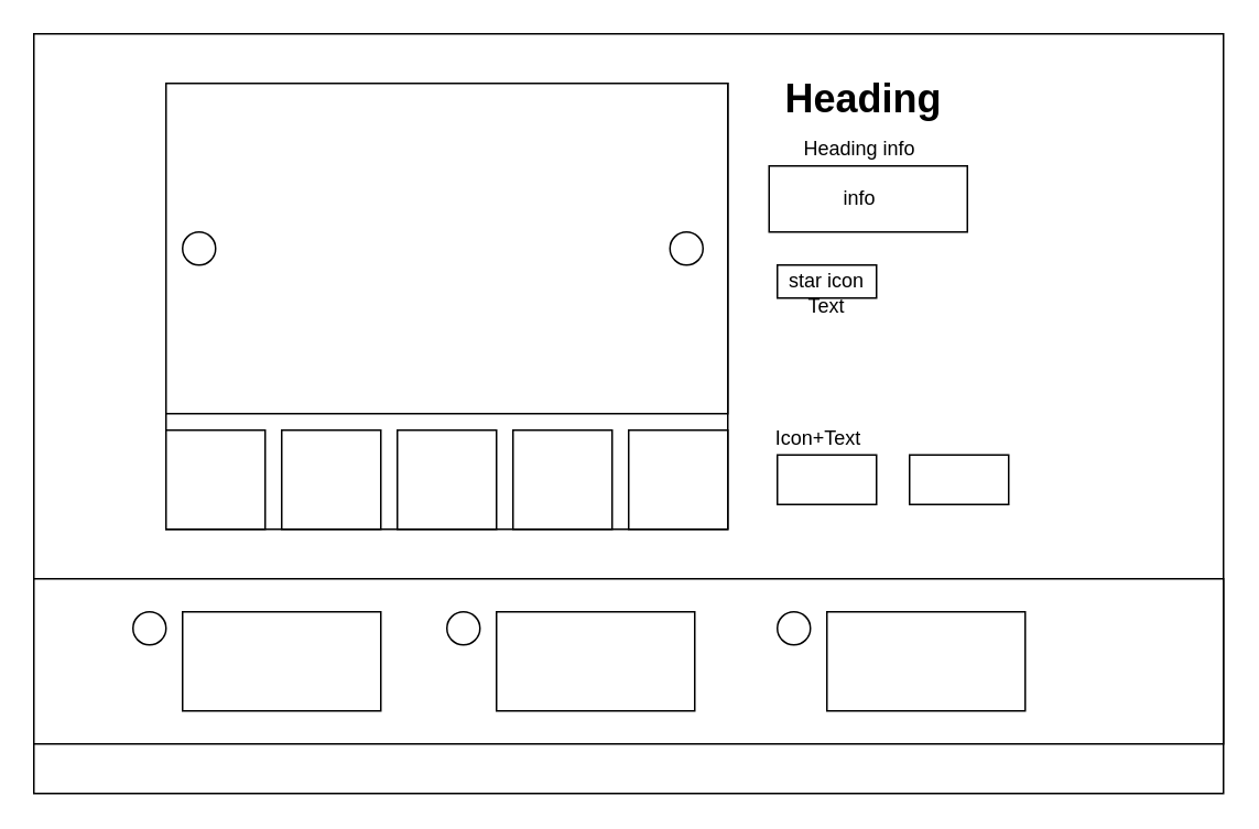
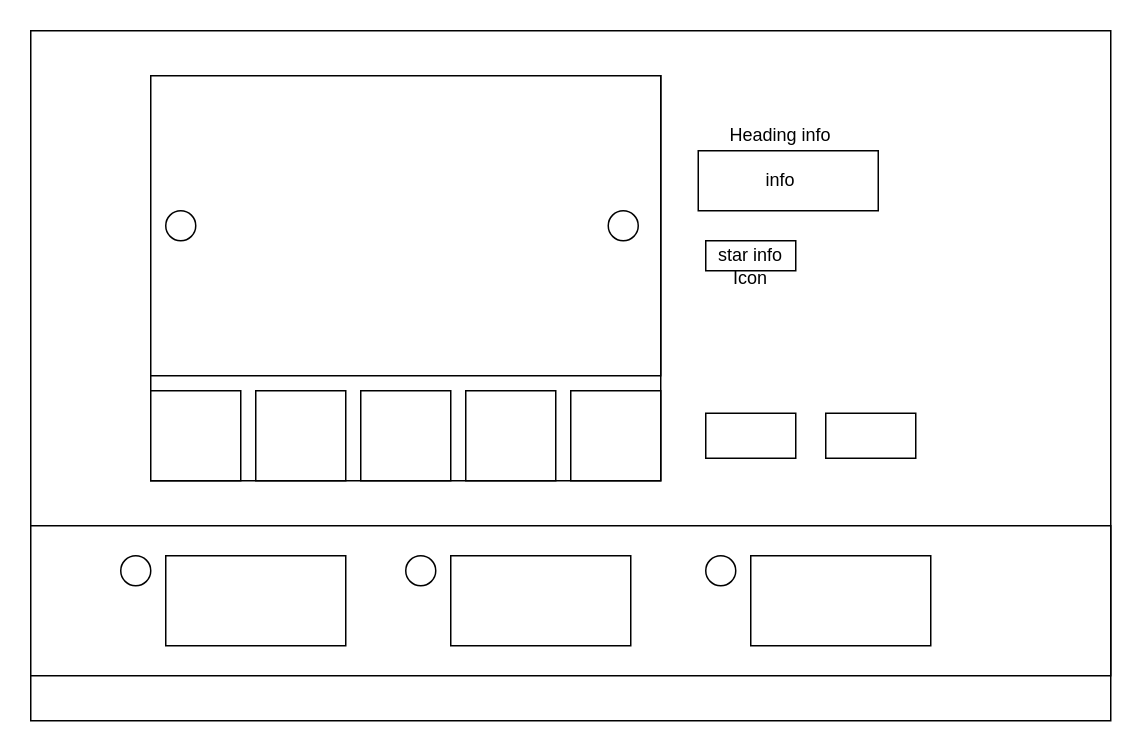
- <mxCell id="11" value="&lt;h1&gt;Heading&lt;/h1&gt;&lt;p&gt;&lt;br&gt;&lt;/p&gt;" style="text;html=1;strokeColor=none;fillColor=none;spacing=5;spacingTop=-20;whiteSpace=wrap;overflow=hidden;rounded=0;" vertex="1" parent="1"><mxGeometry x="470" y="40" width="190" height="40" as="geometry" /></mxCell>
- <mxCell id="16" value="star icon" style="text;html=1;strokeColor=none;fillColor=none;align=center;verticalAlign=middle;whiteSpace=wrap;rounded=0;" vertex="1" parent="1"><mxGeometry x="475" y="160" width="50" height="20" as="geometry" /></mxCell>
+ <mxCell id="16" value="star info" style="text;html=1;strokeColor=none;fillColor=none;align=center;verticalAlign=middle;whiteSpace=wrap;rounded=0;" vertex="1" parent="1"><mxGeometry x="475" y="160" width="50" height="20" as="geometry" /></mxCell>
- <mxCell id="17" value="Text" style="text;html=1;strokeColor=none;fillColor=none;align=center;verticalAlign=middle;whiteSpace=wrap;rounded=0;" vertex="1" parent="1"><mxGeometry x="465" y="180" width="70" height="10" as="geometry" /></mxCell>
+ <mxCell id="17" value="Icon" style="text;html=1;strokeColor=none;fillColor=none;align=center;verticalAlign=middle;whiteSpace=wrap;rounded=0;" vertex="1" parent="1"><mxGeometry x="465" y="180" width="70" height="10" as="geometry" /></mxCell>
- <mxCell id="20" value="Icon+Text" style="text;html=1;strokeColor=none;fillColor=none;align=center;verticalAlign=middle;whiteSpace=wrap;rounded=0;" vertex="1" parent="1"><mxGeometry x="470" y="255" width="50" height="20" as="geometry" /></mxCell>
